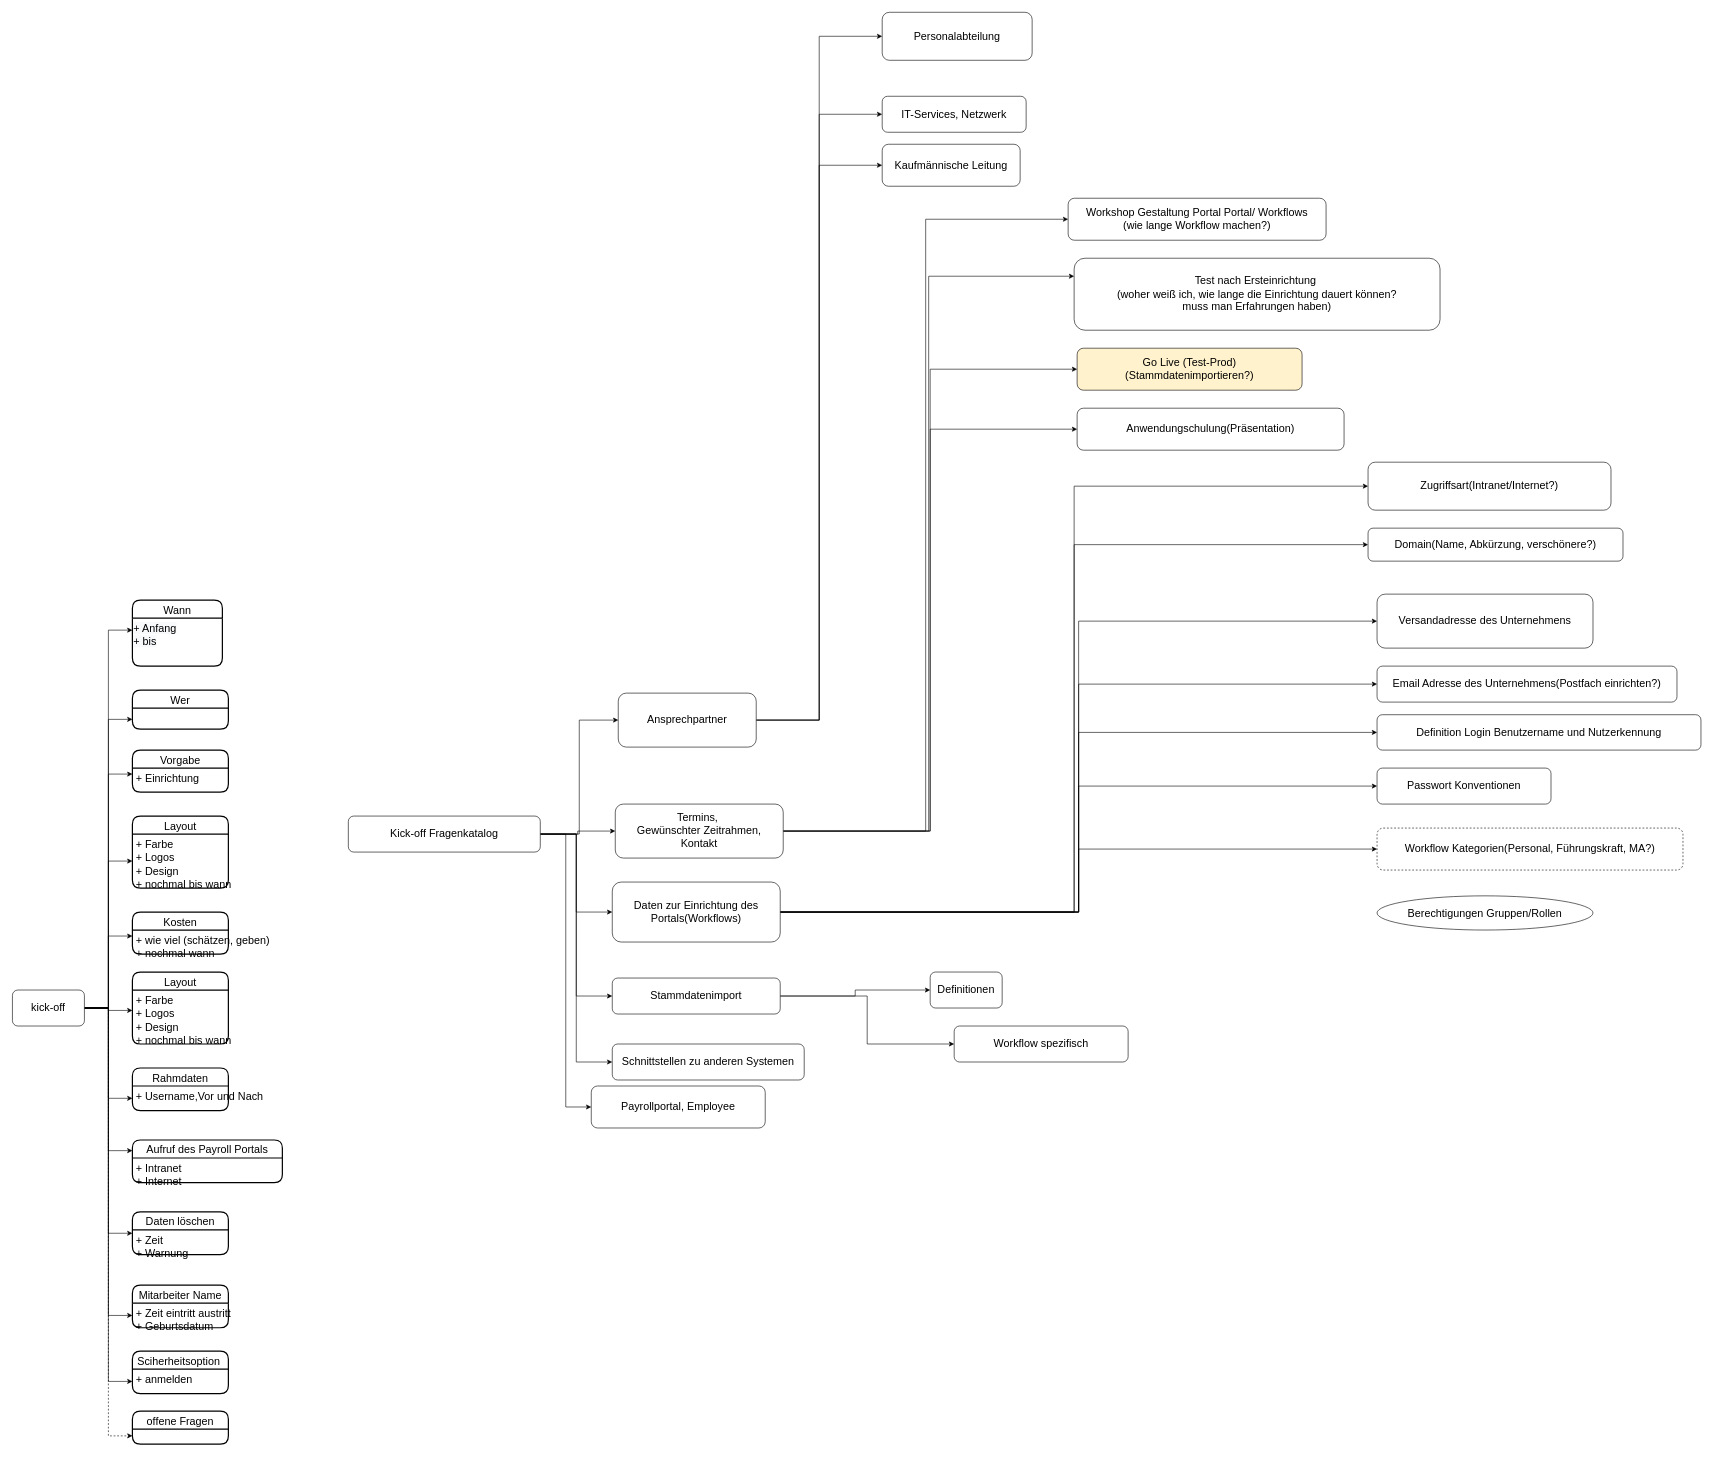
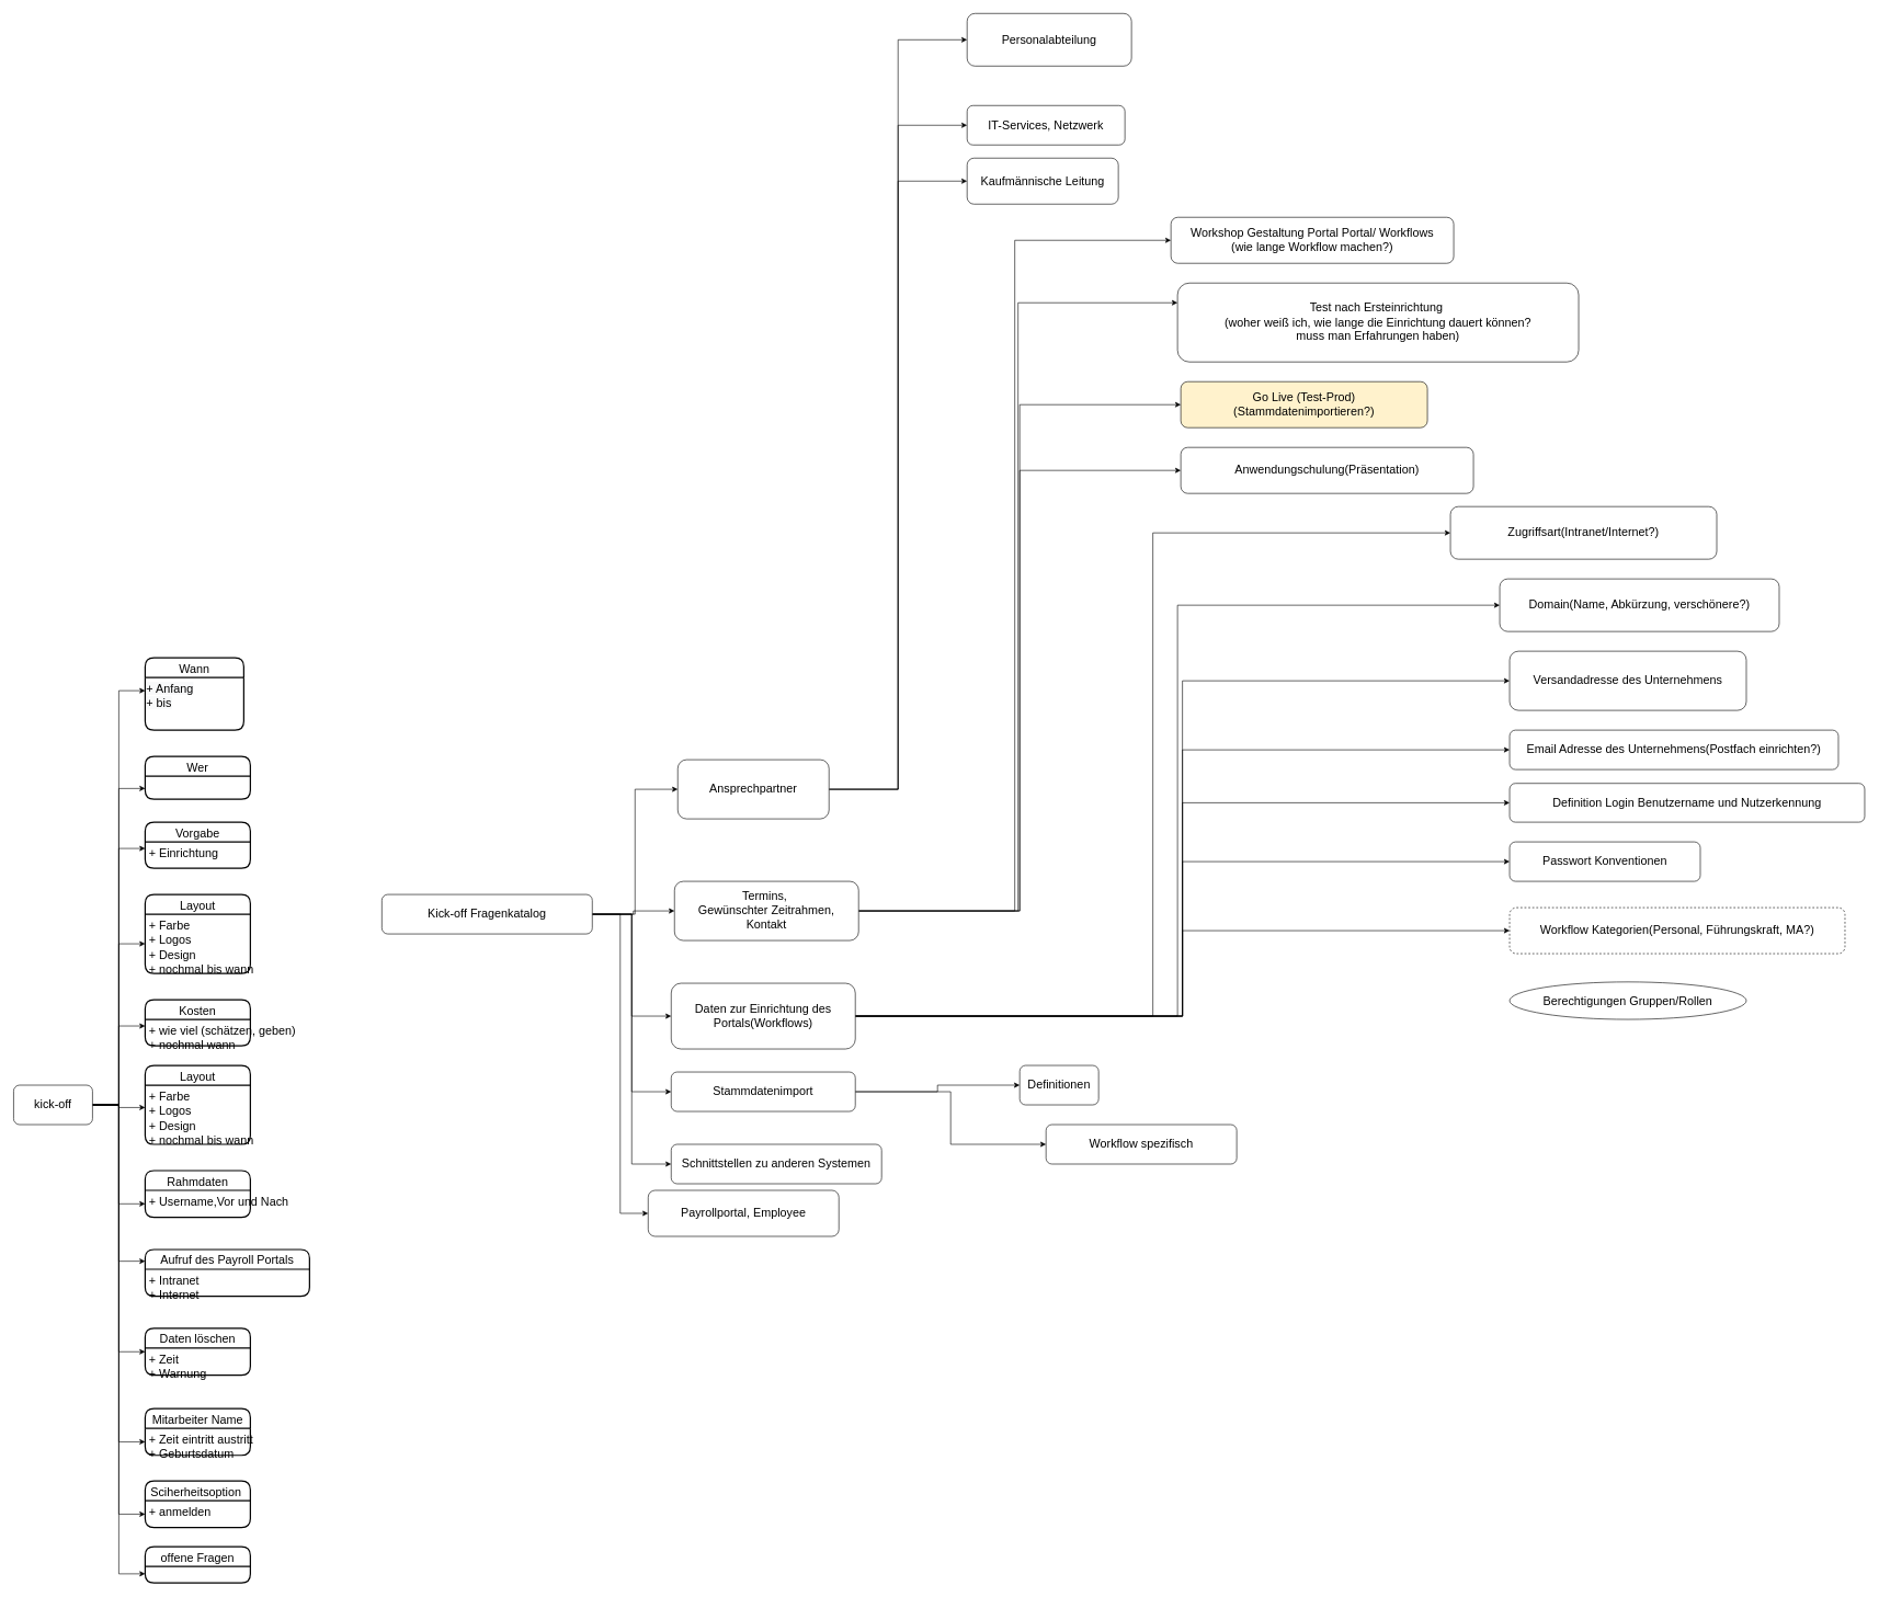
- <mxCell id="73" value="Zugriffsart(Intranet/Internet?)" style="rounded=1;whiteSpace=wrap;html=1;fontSize=18;" vertex="1" parent="1"><mxGeometry x="2280" y="770" width="405" height="80" as="geometry" /></mxCell>
+ <mxCell id="73" value="Zugriffsart(Intranet/Internet?)" style="rounded=1;whiteSpace=wrap;html=1;fontSize=18;" vertex="1" parent="1"><mxGeometry x="2205" y="770" width="405" height="80" as="geometry" /></mxCell>
- <mxCell id="74" value="Domain(Name, Abkürzung, verschönere?)" style="rounded=1;whiteSpace=wrap;html=1;fontSize=18;" vertex="1" parent="1"><mxGeometry x="2280" y="880" width="425" height="55" as="geometry" /></mxCell>
+ <mxCell id="74" value="Domain(Name, Abkürzung, verschönere?)" style="rounded=1;whiteSpace=wrap;html=1;fontSize=18;" vertex="1" parent="1"><mxGeometry x="2280" y="880" width="425" height="80" as="geometry" /></mxCell>
- <mxCell id="56" value="Daten zur Einrichtung des Portals(Workflows)" style="rounded=1;whiteSpace=wrap;html=1;fontSize=18;" parent="1" vertex="1"><mxGeometry x="1020" width="280" height="100" as="geometry" y="1470" /></mxCell>
+ <mxCell id="56" value="Daten zur Einrichtung des Portals(Workflows)" style="rounded=1;whiteSpace=wrap;html=1;fontSize=18;" parent="1" vertex="1"><mxGeometry x="1020" y="1495" width="280" height="100" as="geometry" /></mxCell>
- <mxCell id="13" style="edgeStyle=orthogonalEdgeStyle;rounded=0;orthogonalLoop=1;jettySize=auto;html=1;exitX=1;exitY=0.5;exitDx=0;exitDy=0;entryX=0;entryY=0.75;entryDx=0;entryDy=0;fontSize=18;dashed=1;" parent="1" source="14" target="20" edge="1"><mxGeometry relative="1" as="geometry" /></mxCell>
+ <mxCell id="13" style="edgeStyle=orthogonalEdgeStyle;rounded=0;orthogonalLoop=1;jettySize=auto;html=1;exitX=1;exitY=0.5;exitDx=0;exitDy=0;entryX=0;entryY=0.75;entryDx=0;entryDy=0;fontSize=18;" parent="1" source="14" target="20" edge="1"><mxGeometry relative="1" as="geometry" /></mxCell>
